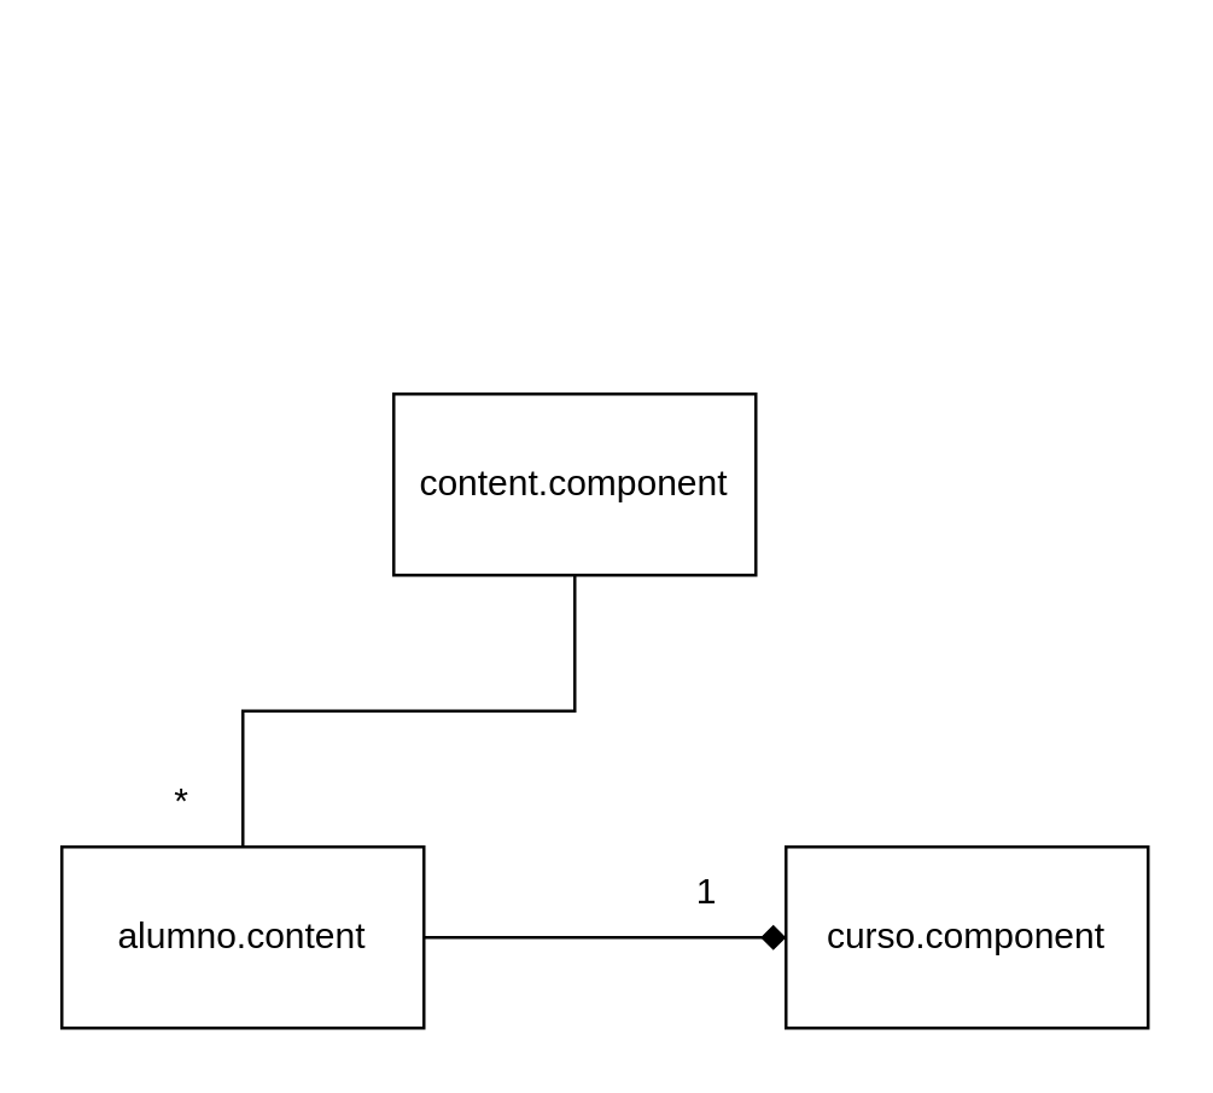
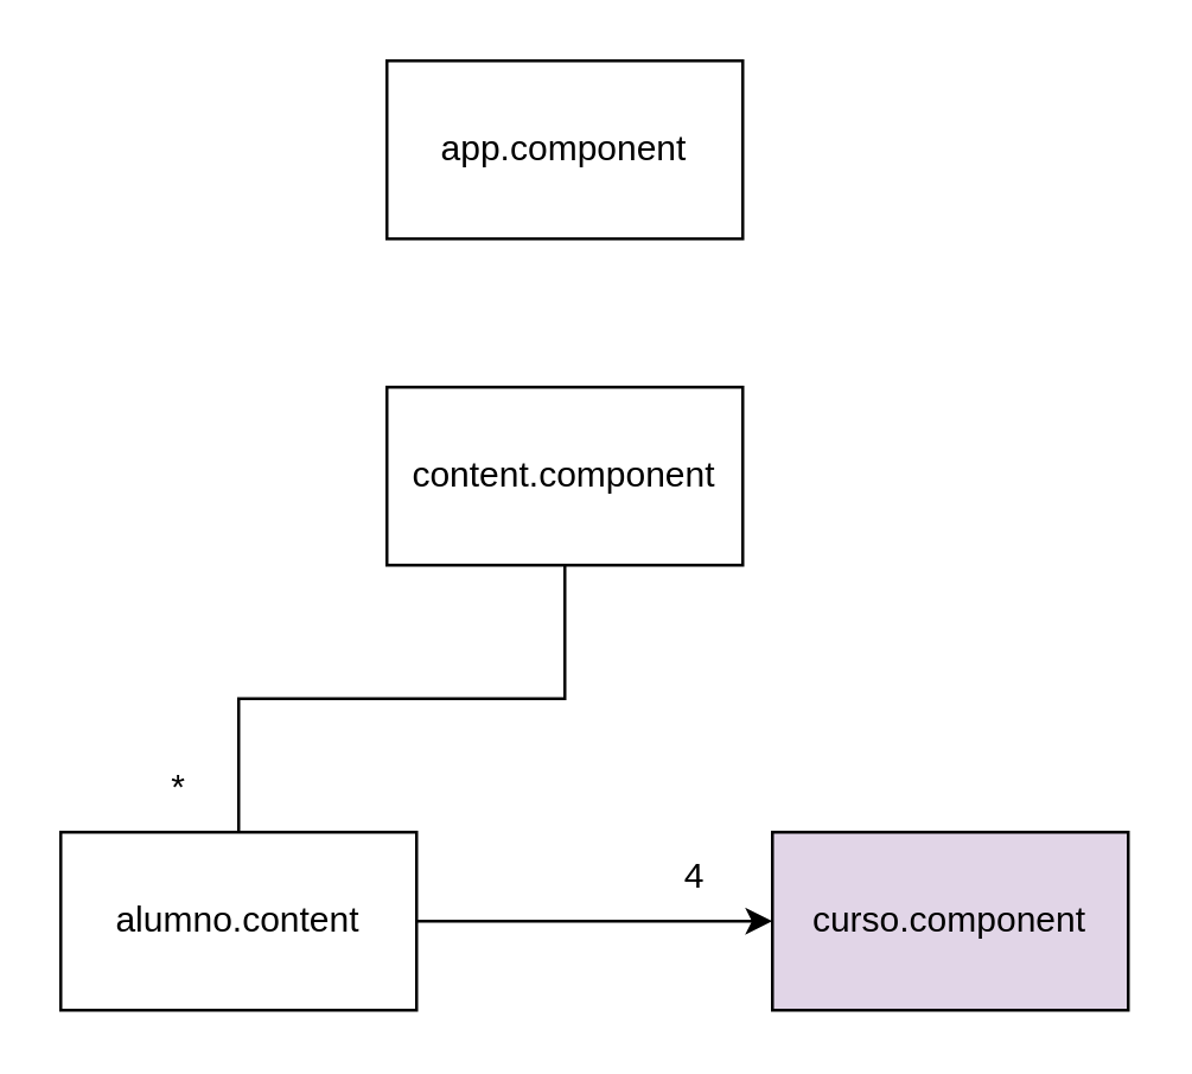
+ <mxCell id="2" value="app.component" style="rounded=0;whiteSpace=wrap;html=1;" vertex="1" parent="1"><mxGeometry x="130" y="20" width="120" height="60" as="geometry" /></mxCell>
- <mxCell id="9" value="1" style="text;html=1;strokeColor=none;fillColor=none;align=center;verticalAlign=middle;whiteSpace=wrap;rounded=0;" vertex="1" parent="1"><mxGeometry x="204" y="280" width="60" height="30" as="geometry" /></mxCell>
+ <mxCell id="9" value="4" style="text;html=1;strokeColor=none;fillColor=none;align=center;verticalAlign=middle;whiteSpace=wrap;rounded=0;" vertex="1" parent="1"><mxGeometry x="204" y="280" width="60" height="30" as="geometry" /></mxCell>
- <mxCell id="5" style="edgeStyle=orthogonalEdgeStyle;rounded=0;orthogonalLoop=1;jettySize=auto;html=1;entryX=0;entryY=0.5;entryDx=0;entryDy=0;endArrow=diamond;endFill=1;" edge="1" parent="1" source="6" target="7"><mxGeometry relative="1" as="geometry" /></mxCell>
+ <mxCell id="5" style="edgeStyle=orthogonalEdgeStyle;rounded=0;orthogonalLoop=1;jettySize=auto;html=1;entryX=0;entryY=0.5;entryDx=0;entryDy=0;endArrow=classic;endFill=1;" edge="1" parent="1" source="6" target="7"><mxGeometry relative="1" as="geometry" /></mxCell>
- <mxCell id="7" value="curso.component" style="rounded=0;whiteSpace=wrap;html=1;" vertex="1" parent="1"><mxGeometry x="260" y="280" width="120" height="60" as="geometry" /></mxCell>
+ <mxCell id="7" value="curso.component" style="rounded=0;whiteSpace=wrap;html=1;fillColor=#e1d5e7;" vertex="1" parent="1"><mxGeometry x="260" y="280" width="120" height="60" as="geometry" /></mxCell>
